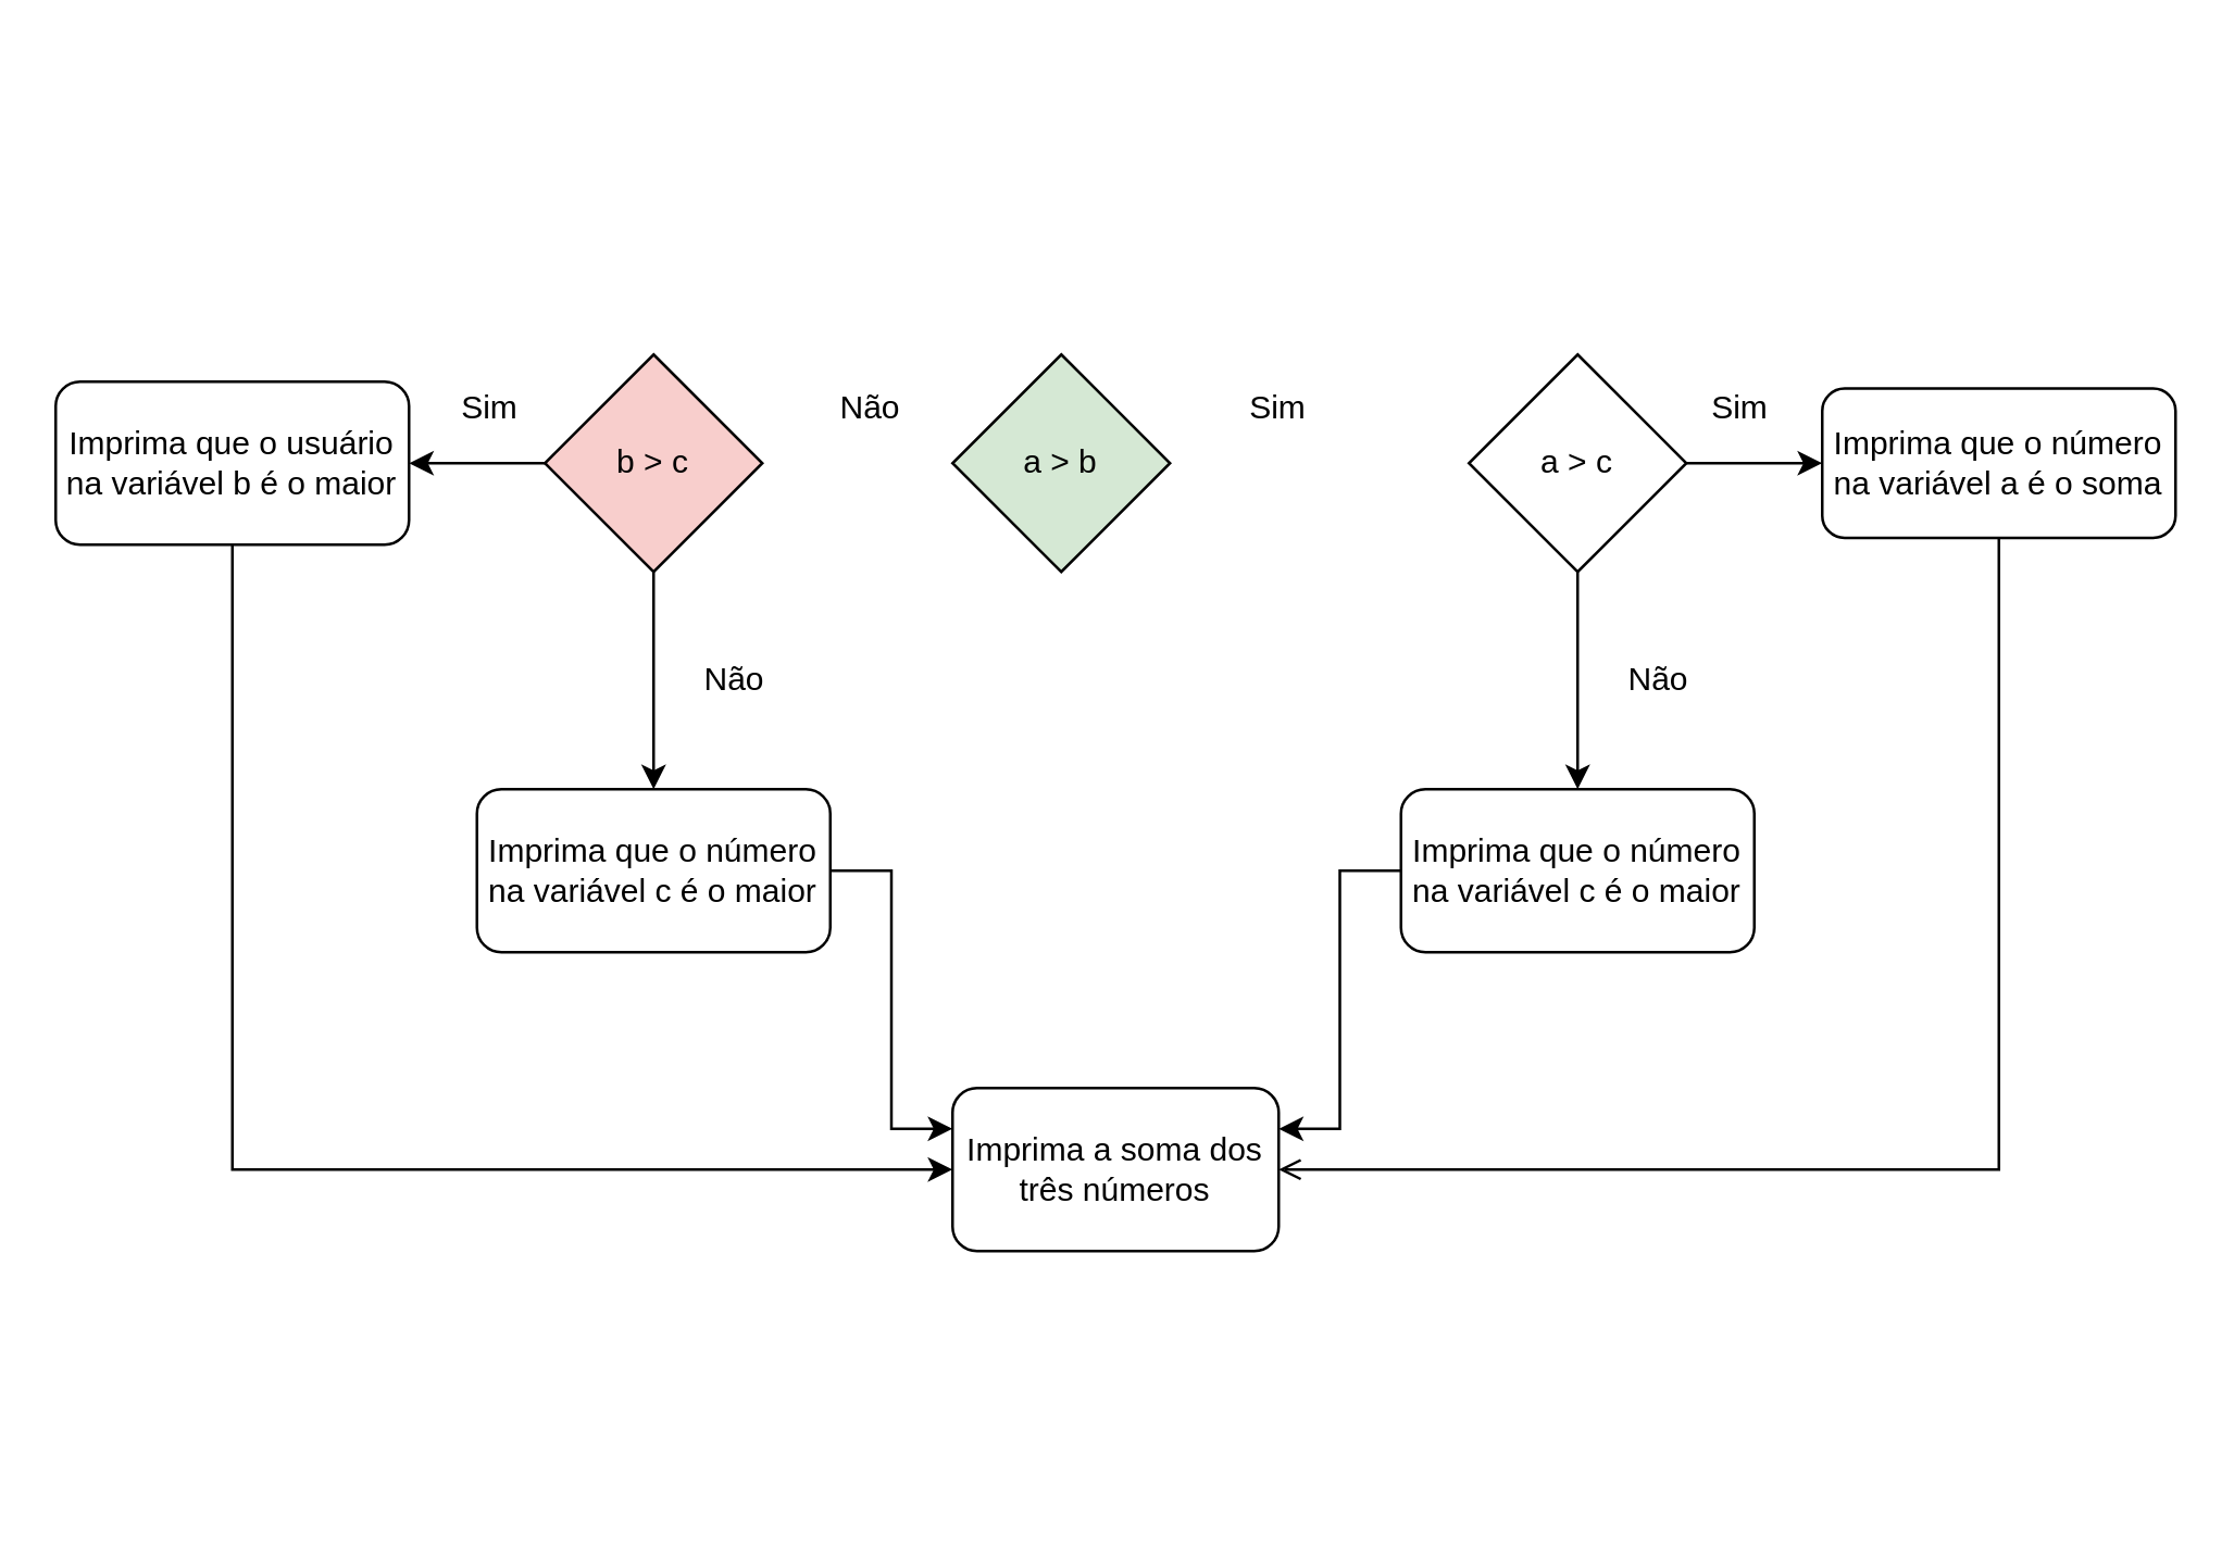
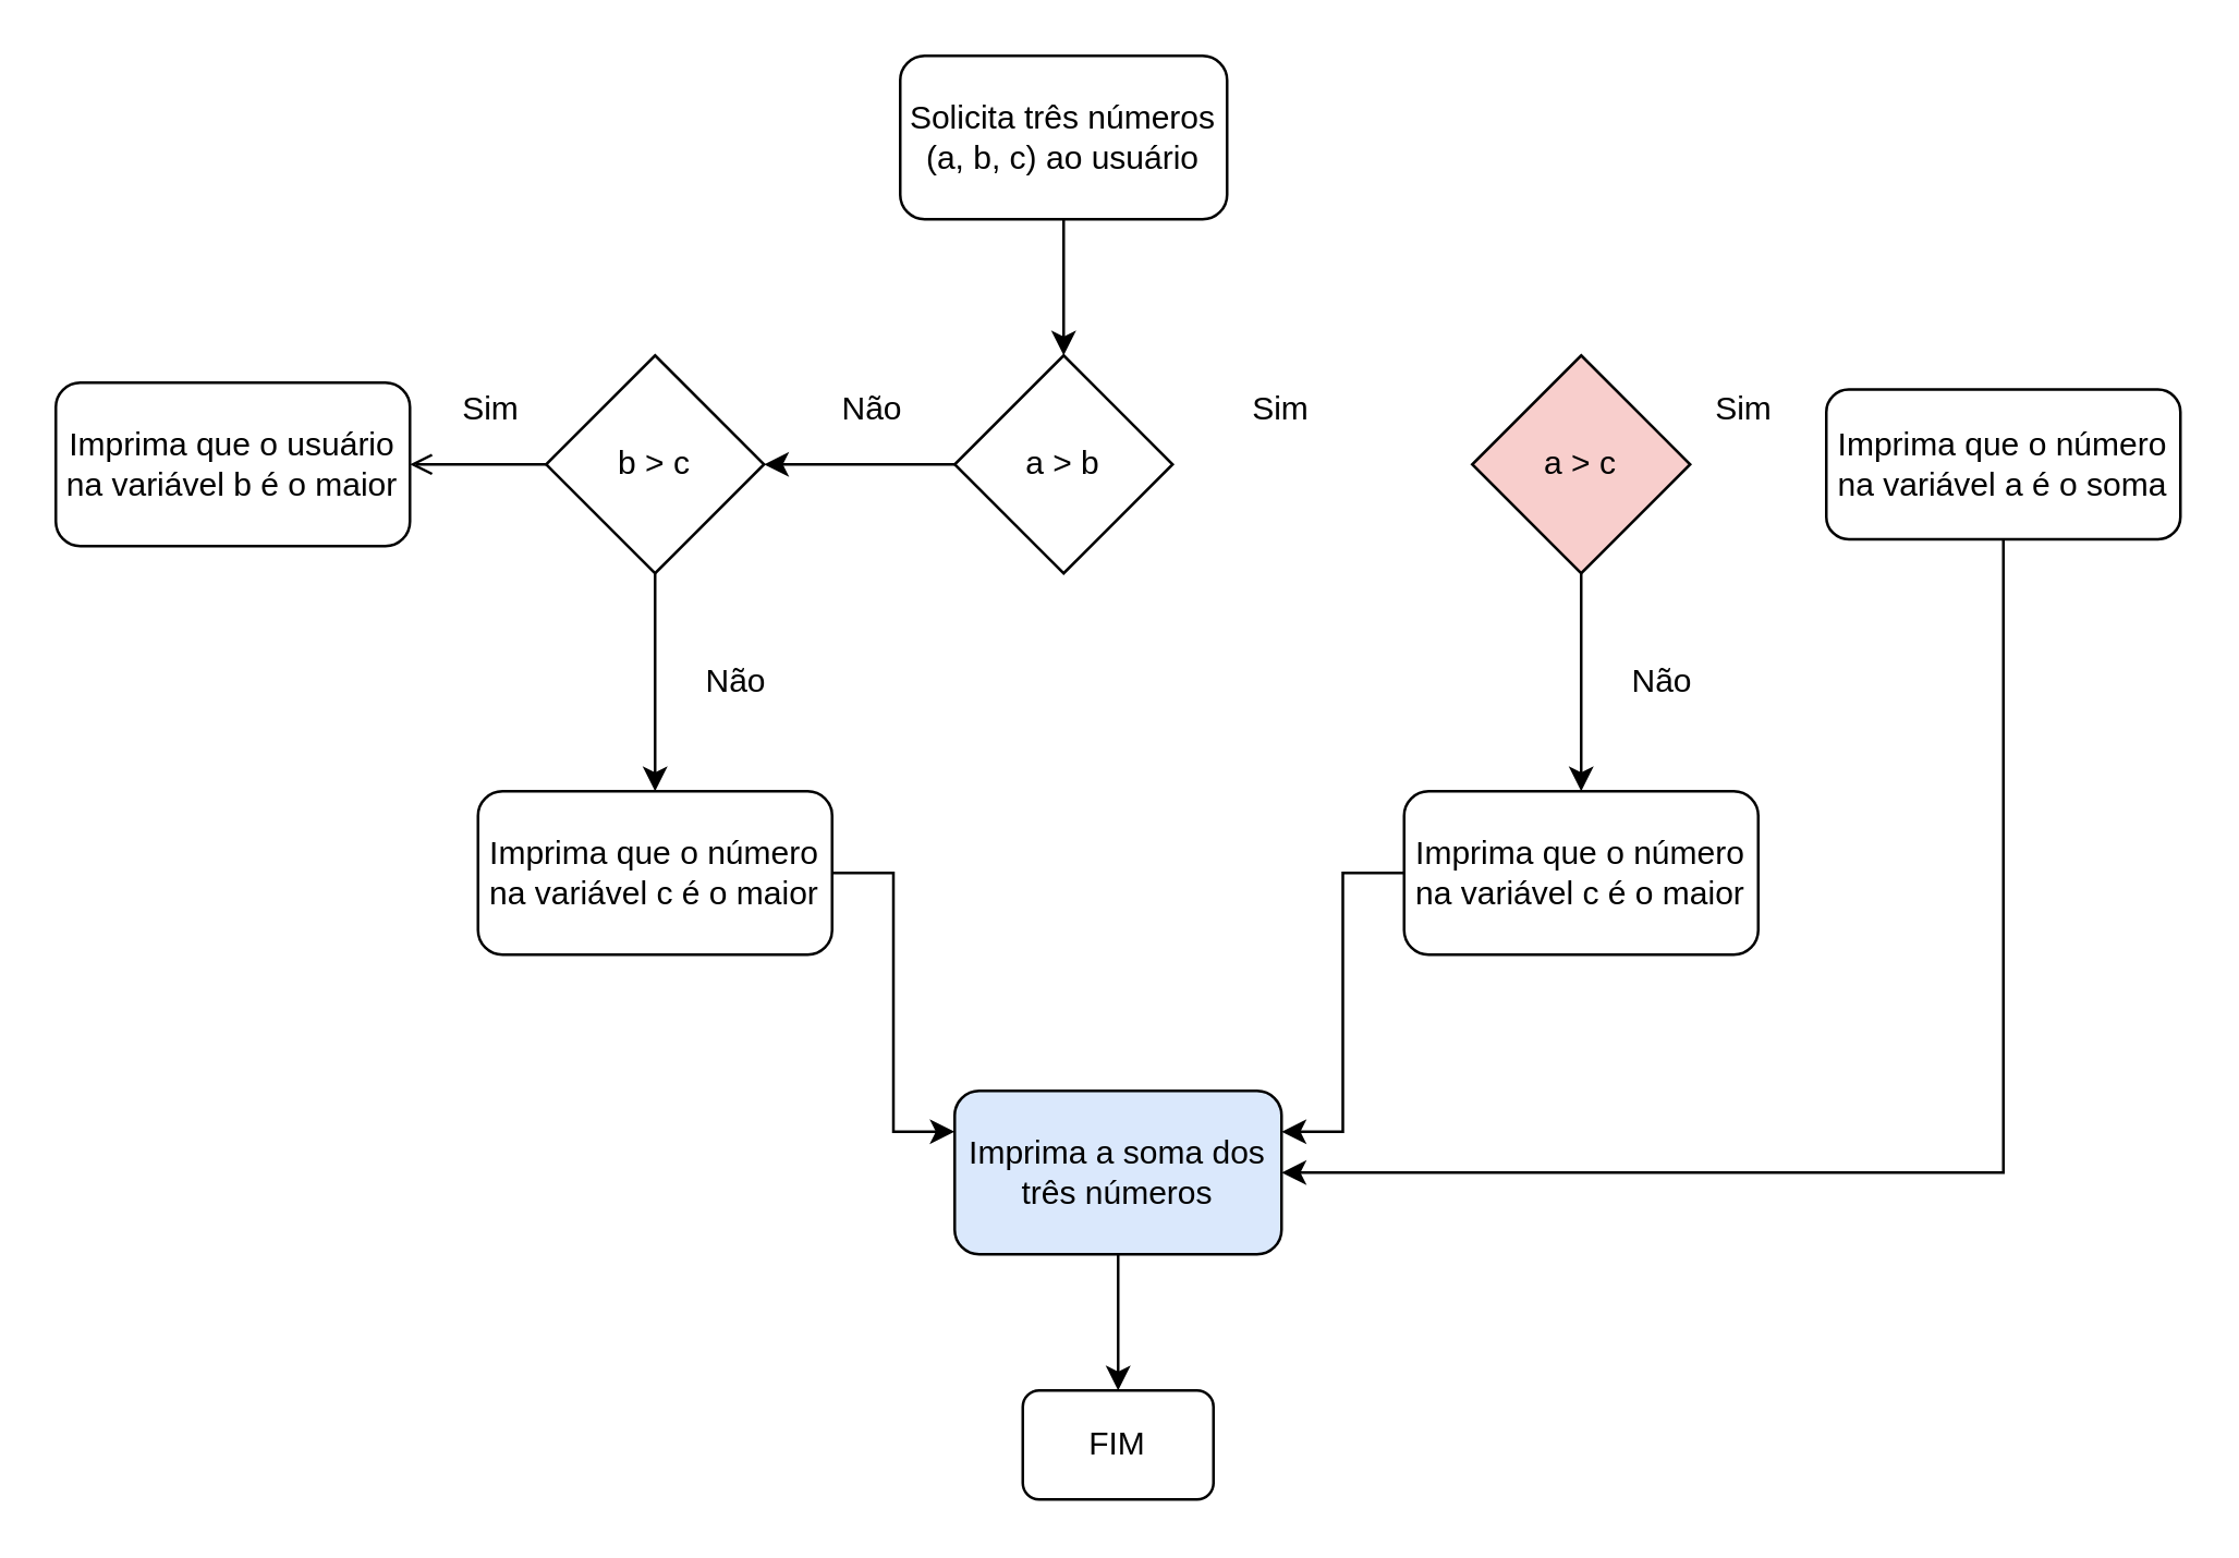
+ <mxCell id="3" value="Solicita três números (a, b, c) ao usuário" style="rounded=1;whiteSpace=wrap;html=1;" vertex="1" parent="1"><mxGeometry x="330" y="20" width="120" height="60" as="geometry" /></mxCell>
+ <mxCell id="2" style="edgeStyle=orthogonalEdgeStyle;rounded=0;orthogonalLoop=1;jettySize=auto;html=1;entryX=0.5;entryY=0;entryDx=0;entryDy=0;" edge="1" parent="1" source="3" target="5"><mxGeometry relative="1" as="geometry" /></mxCell>
- <mxCell id="16" style="edgeStyle=orthogonalEdgeStyle;rounded=0;orthogonalLoop=1;jettySize=auto;html=1;entryX=1;entryY=0.5;entryDx=0;entryDy=0;" edge="1" parent="1" source="18" target="21"><mxGeometry relative="1" as="geometry" /></mxCell>
+ <mxCell id="16" style="edgeStyle=orthogonalEdgeStyle;rounded=0;orthogonalLoop=1;jettySize=auto;html=1;entryX=1;entryY=0.5;entryDx=0;entryDy=0;endArrow=open;" edge="1" parent="1" source="18" target="21"><mxGeometry relative="1" as="geometry" /></mxCell>
- <mxCell id="18" value="b &amp;gt; c" style="rhombus;whiteSpace=wrap;html=1;fillColor=#f8cecc;" vertex="1" parent="1"><mxGeometry x="200" y="130" width="80" height="80" as="geometry" /></mxCell>
+ <mxCell id="18" value="b &amp;gt; c" style="rhombus;whiteSpace=wrap;html=1;" vertex="1" parent="1"><mxGeometry x="200" y="130" width="80" height="80" as="geometry" /></mxCell>
+ <mxCell id="4" style="edgeStyle=orthogonalEdgeStyle;rounded=0;orthogonalLoop=1;jettySize=auto;html=1;entryX=1;entryY=0.5;entryDx=0;entryDy=0;" edge="1" parent="1" source="5" target="18"><mxGeometry relative="1" as="geometry" /></mxCell>
- <mxCell id="5" value="a &amp;gt; b" style="rhombus;whiteSpace=wrap;html=1;fillColor=#d5e8d4;" vertex="1" parent="1"><mxGeometry x="350" y="130" width="80" height="80" as="geometry" /></mxCell>
+ <mxCell id="5" value="a &amp;gt; b" style="rhombus;whiteSpace=wrap;html=1;" vertex="1" parent="1"><mxGeometry x="350" y="130" width="80" height="80" as="geometry" /></mxCell>
- <mxCell id="8" value="a &amp;gt; c" style="rhombus;whiteSpace=wrap;html=1;" vertex="1" parent="1"><mxGeometry x="540" y="130" width="80" height="80" as="geometry" /></mxCell>
+ <mxCell id="8" value="a &amp;gt; c" style="rhombus;whiteSpace=wrap;html=1;fillColor=#f8cecc;" vertex="1" parent="1"><mxGeometry x="540" y="130" width="80" height="80" as="geometry" /></mxCell>
- <mxCell id="6" style="edgeStyle=orthogonalEdgeStyle;rounded=0;orthogonalLoop=1;jettySize=auto;html=1;entryX=0;entryY=0.5;entryDx=0;entryDy=0;" edge="1" parent="1" source="8" target="11"><mxGeometry relative="1" as="geometry" /></mxCell>
- <mxCell id="20" style="edgeStyle=orthogonalEdgeStyle;rounded=0;orthogonalLoop=1;jettySize=auto;html=1;entryX=0;entryY=0.5;entryDx=0;entryDy=0;" edge="1" parent="1" source="21" target="27"><mxGeometry relative="1" as="geometry"><Array as="points"><mxPoint x="85" y="430" /></Array></mxGeometry></mxCell>
- <mxCell id="27" value="Imprima a soma dos três números" style="rounded=1;whiteSpace=wrap;html=1;" vertex="1" parent="1"><mxGeometry x="350" y="400" width="120" height="60" as="geometry" /></mxCell>
+ <mxCell id="27" value="Imprima a soma dos três números" style="rounded=1;whiteSpace=wrap;html=1;fillColor=#dae8fc;" vertex="1" parent="1"><mxGeometry x="350" y="400" width="120" height="60" as="geometry" /></mxCell>
- <mxCell id="10" style="edgeStyle=orthogonalEdgeStyle;rounded=0;orthogonalLoop=1;jettySize=auto;html=1;entryX=1;entryY=0.5;entryDx=0;entryDy=0;endArrow=open;" edge="1" parent="1" source="11" target="27"><mxGeometry relative="1" as="geometry"><Array as="points"><mxPoint x="735" y="430" /></Array></mxGeometry></mxCell>
+ <mxCell id="10" style="edgeStyle=orthogonalEdgeStyle;rounded=0;orthogonalLoop=1;jettySize=auto;html=1;entryX=1;entryY=0.5;entryDx=0;entryDy=0;" edge="1" parent="1" source="11" target="27"><mxGeometry relative="1" as="geometry"><Array as="points"><mxPoint x="735" y="430" /></Array></mxGeometry></mxCell>
+ <mxCell id="26" style="edgeStyle=orthogonalEdgeStyle;rounded=0;orthogonalLoop=1;jettySize=auto;html=1;entryX=0.5;entryY=0;entryDx=0;entryDy=0;" edge="1" parent="1" source="27" target="28"><mxGeometry relative="1" as="geometry" /></mxCell>
+ <mxCell id="28" value="FIM" style="rounded=1;whiteSpace=wrap;html=1;" vertex="1" parent="1"><mxGeometry x="375" y="510" width="70" height="40" as="geometry" /></mxCell>
